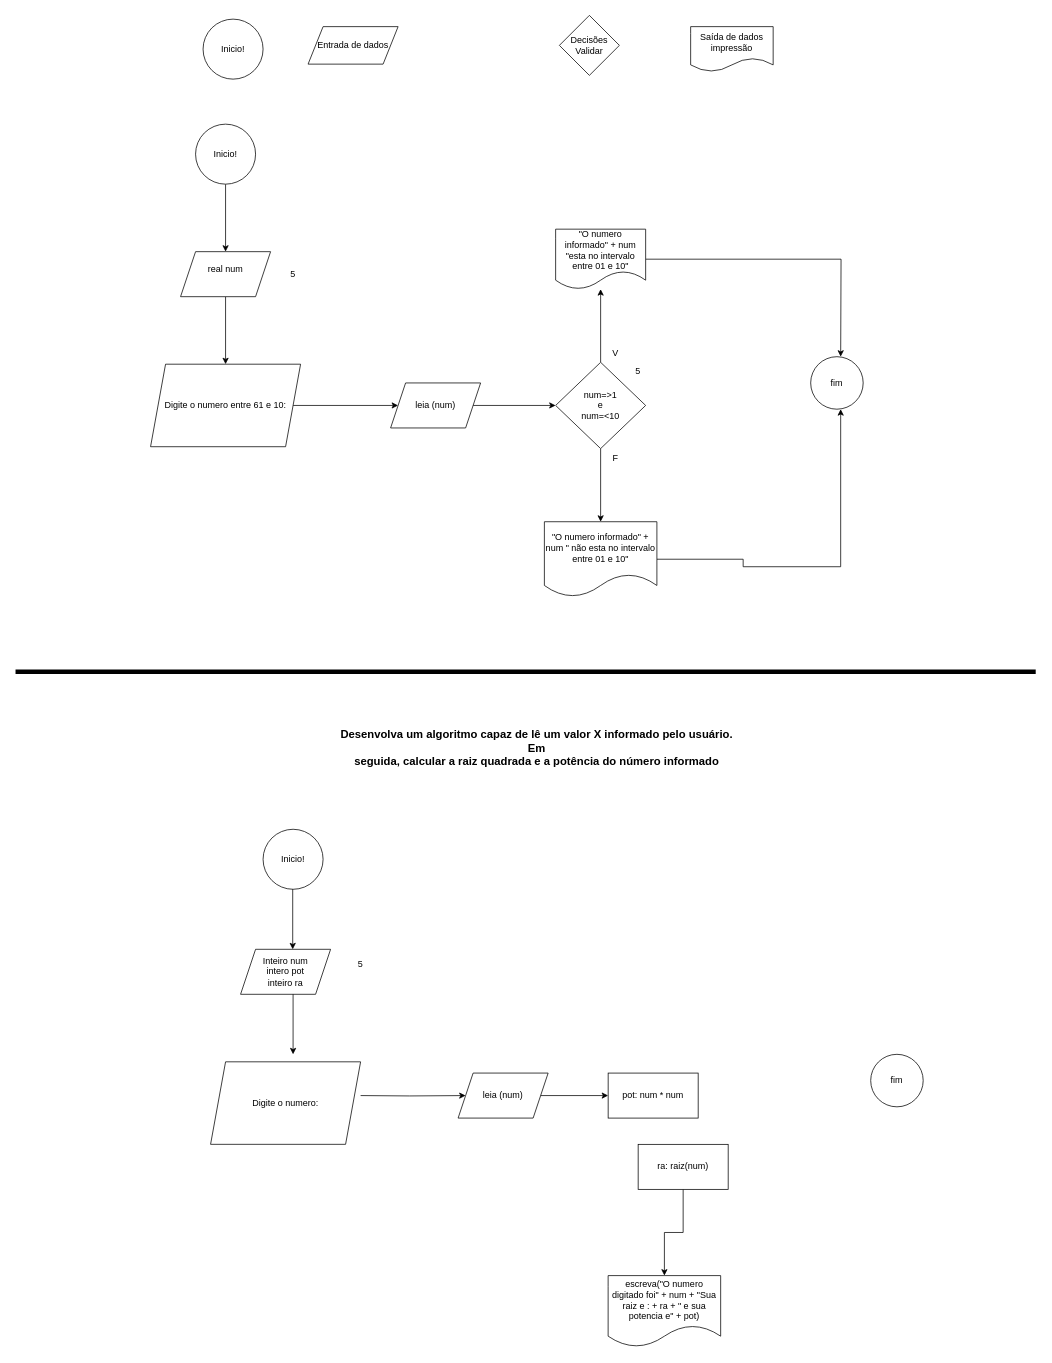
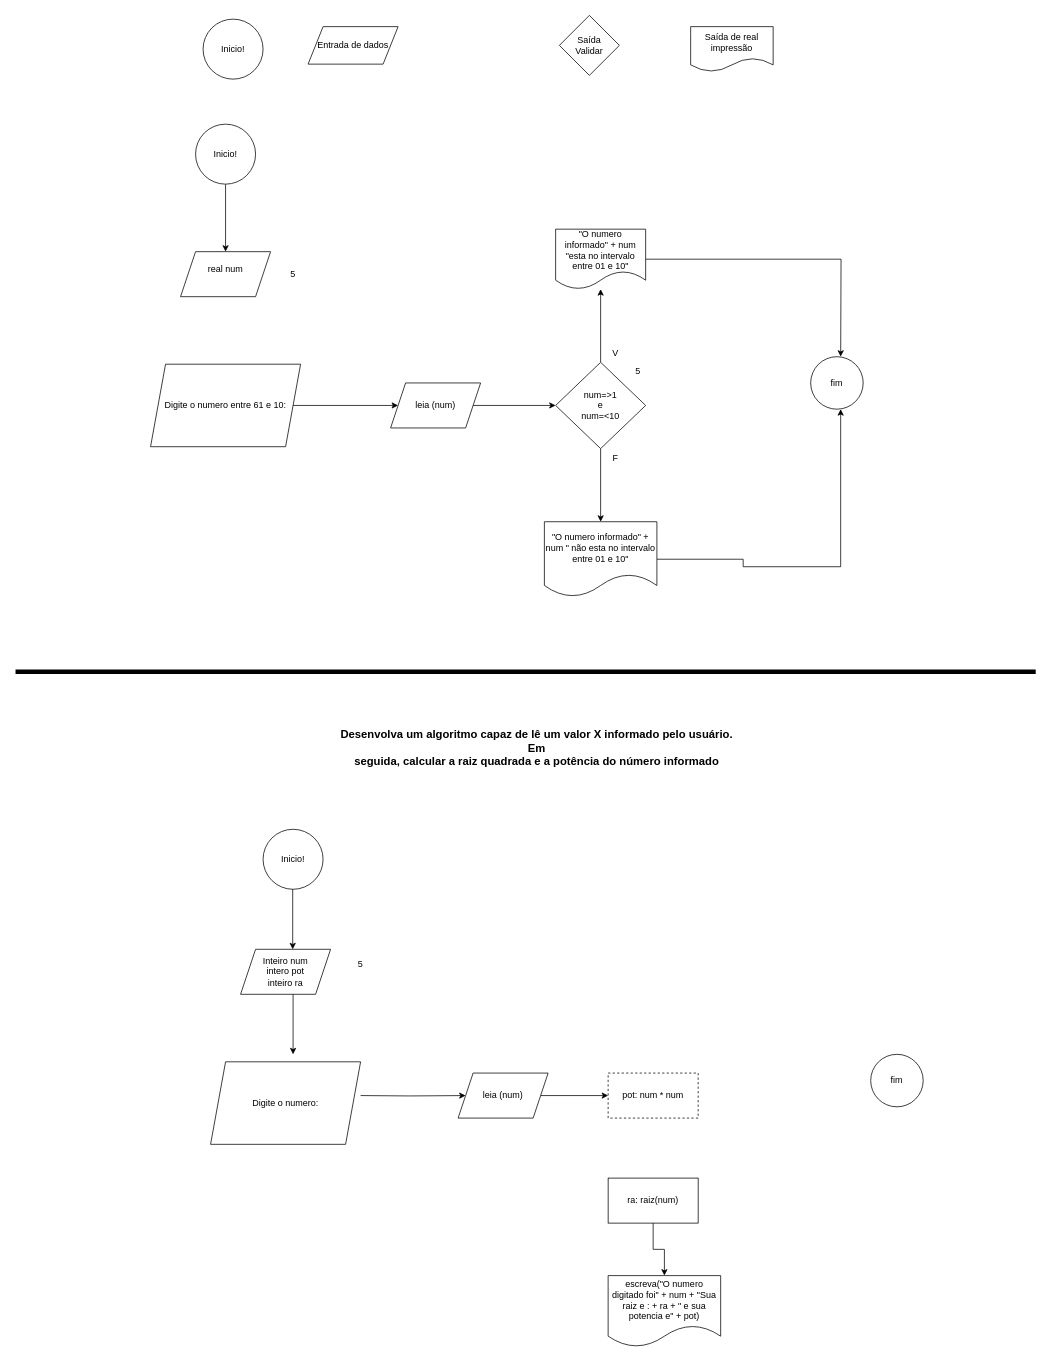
- <mxCell id="3" value="Saída de dados&lt;div&gt;impressão&lt;/div&gt;" style="shape=document;whiteSpace=wrap;html=1;boundedLbl=1;" parent="1" vertex="1"><mxGeometry x="920" y="35" width="110" height="60" as="geometry" /></mxCell>
+ <mxCell id="3" value="Saída de real&lt;div&gt;impressão&lt;/div&gt;" style="shape=document;whiteSpace=wrap;html=1;boundedLbl=1;" parent="1" vertex="1"><mxGeometry x="920" y="35" width="110" height="60" as="geometry" /></mxCell>
- <mxCell id="7" value="Decisões&lt;div&gt;Validar&lt;/div&gt;" style="rhombus;whiteSpace=wrap;html=1;" vertex="1" parent="1"><mxGeometry x="745" y="20" width="80" height="80" as="geometry" /></mxCell>
+ <mxCell id="7" value="Saída&lt;div&gt;Validar&lt;/div&gt;" style="rhombus;whiteSpace=wrap;html=1;" vertex="1" parent="1"><mxGeometry x="745" y="20" width="80" height="80" as="geometry" /></mxCell>
- <mxCell id="9" value="" style="edgeStyle=orthogonalEdgeStyle;rounded=0;orthogonalLoop=1;jettySize=auto;html=1;" edge="1" parent="1" source="10" target="12"><mxGeometry relative="1" as="geometry" /></mxCell>
- <mxCell id="38" value="pot: num * num" style="whiteSpace=wrap;html=1;" vertex="1" parent="1"><mxGeometry x="810" y="1430" width="120" height="60" as="geometry" /></mxCell>
+ <mxCell id="38" value="pot: num * num" style="whiteSpace=wrap;html=1;dashed=1;" vertex="1" parent="1"><mxGeometry x="810" y="1430" width="120" height="60" as="geometry" /></mxCell>
- <mxCell id="40" value="ra: raiz(num)" style="whiteSpace=wrap;html=1;" vertex="1" parent="1"><mxGeometry x="850" y="1525" width="120" height="60" as="geometry" /></mxCell>
+ <mxCell id="40" value="ra: raiz(num)" style="whiteSpace=wrap;html=1;" vertex="1" parent="1"><mxGeometry x="810" y="1570" width="120" height="60" as="geometry" /></mxCell>
